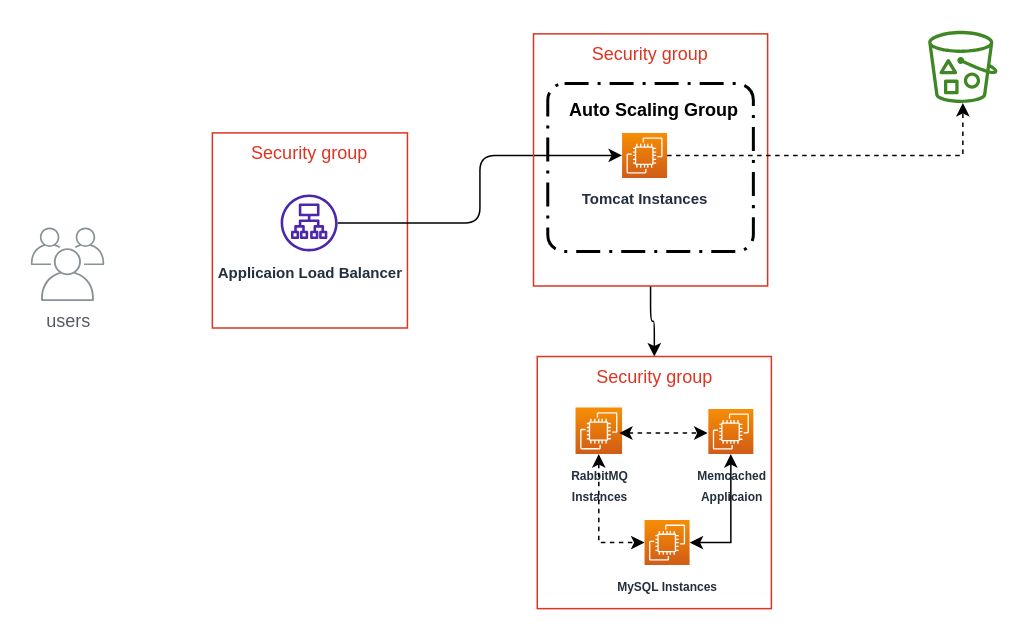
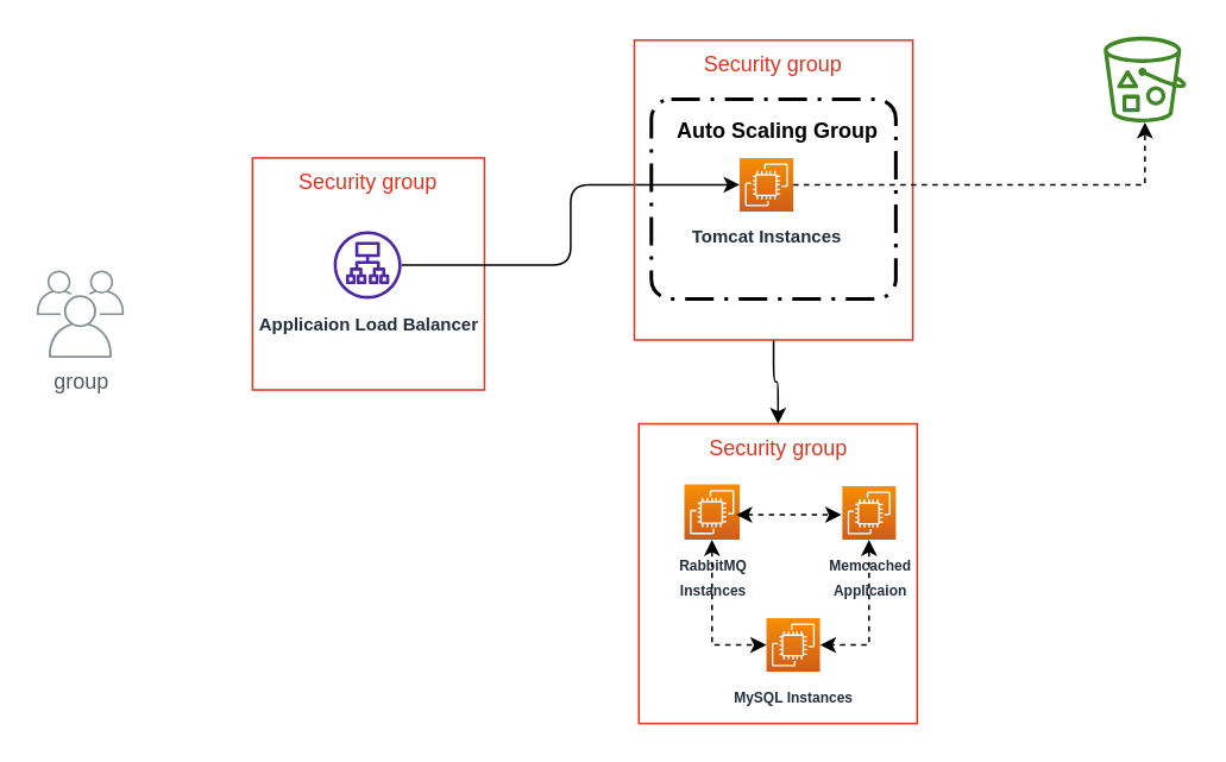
- <mxCell id="2" value="users" style="sketch=0;outlineConnect=0;gradientColor=none;fontColor=#545B64;strokeColor=none;fillColor=#879196;dashed=0;verticalLabelPosition=bottom;verticalAlign=top;align=center;html=1;fontSize=12;fontStyle=0;aspect=fixed;shape=mxgraph.aws4.illustration_users;pointerEvents=1" vertex="1" parent="1"><mxGeometry x="20" y="151" width="49" height="49" as="geometry" /></mxCell>
+ <mxCell id="2" value="group" style="sketch=0;outlineConnect=0;gradientColor=none;fontColor=#545B64;strokeColor=none;fillColor=#879196;dashed=0;verticalLabelPosition=bottom;verticalAlign=top;align=center;html=1;fontSize=12;fontStyle=0;aspect=fixed;shape=mxgraph.aws4.illustration_users;pointerEvents=1" vertex="1" parent="1"><mxGeometry x="20" y="151" width="49" height="49" as="geometry" /></mxCell>
- <mxCell id="19" value="" style="endArrow=classic;startArrow=classic;html=1;rounded=0;exitX=0.5;exitY=1;exitDx=0;exitDy=0;exitPerimeter=0;entryX=1;entryY=0.5;entryDx=0;entryDy=0;entryPerimeter=0;edgeStyle=orthogonalEdgeStyle;dashed=0;" edge="1" parent="1" source="15" target="16"><mxGeometry width="100" height="100" relative="1" as="geometry"><mxPoint x="485" y="302" as="sourcePoint" /><mxPoint x="533" y="346" as="targetPoint" /></mxGeometry></mxCell>
+ <mxCell id="19" value="" style="endArrow=classic;startArrow=classic;html=1;rounded=0;exitX=0.5;exitY=1;exitDx=0;exitDy=0;exitPerimeter=0;entryX=1;entryY=0.5;entryDx=0;entryDy=0;entryPerimeter=0;edgeStyle=orthogonalEdgeStyle;dashed=1;" edge="1" parent="1" source="15" target="16"><mxGeometry width="100" height="100" relative="1" as="geometry"><mxPoint x="485" y="302" as="sourcePoint" /><mxPoint x="533" y="346" as="targetPoint" /></mxGeometry></mxCell>
